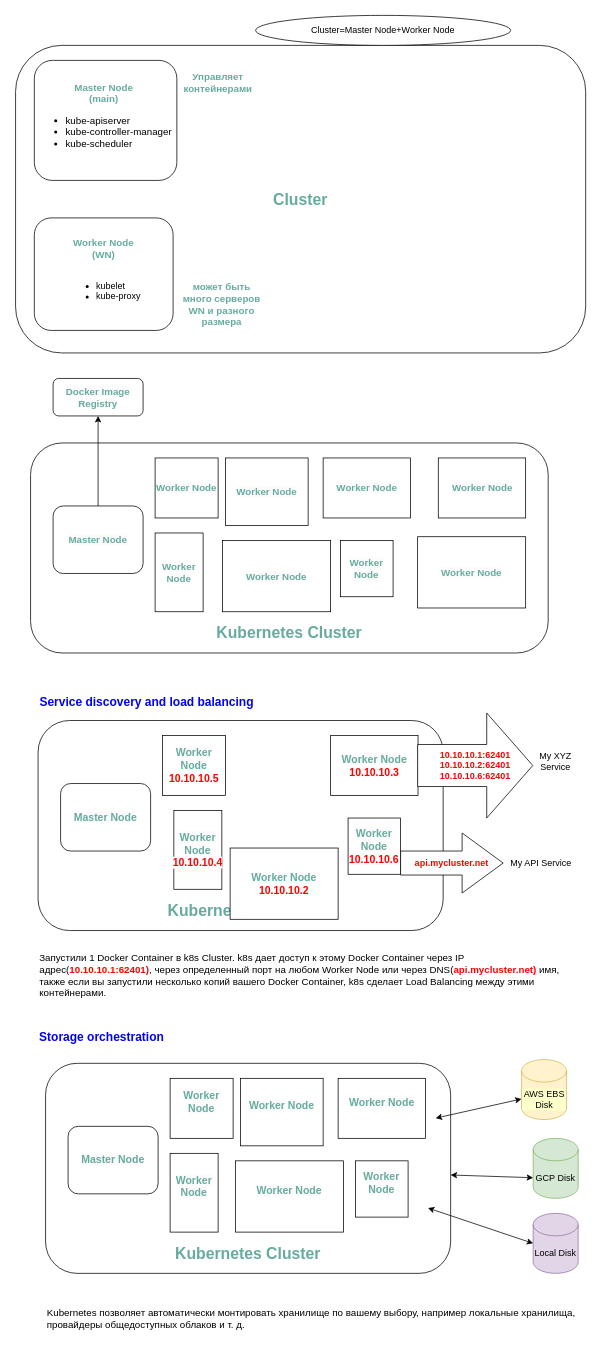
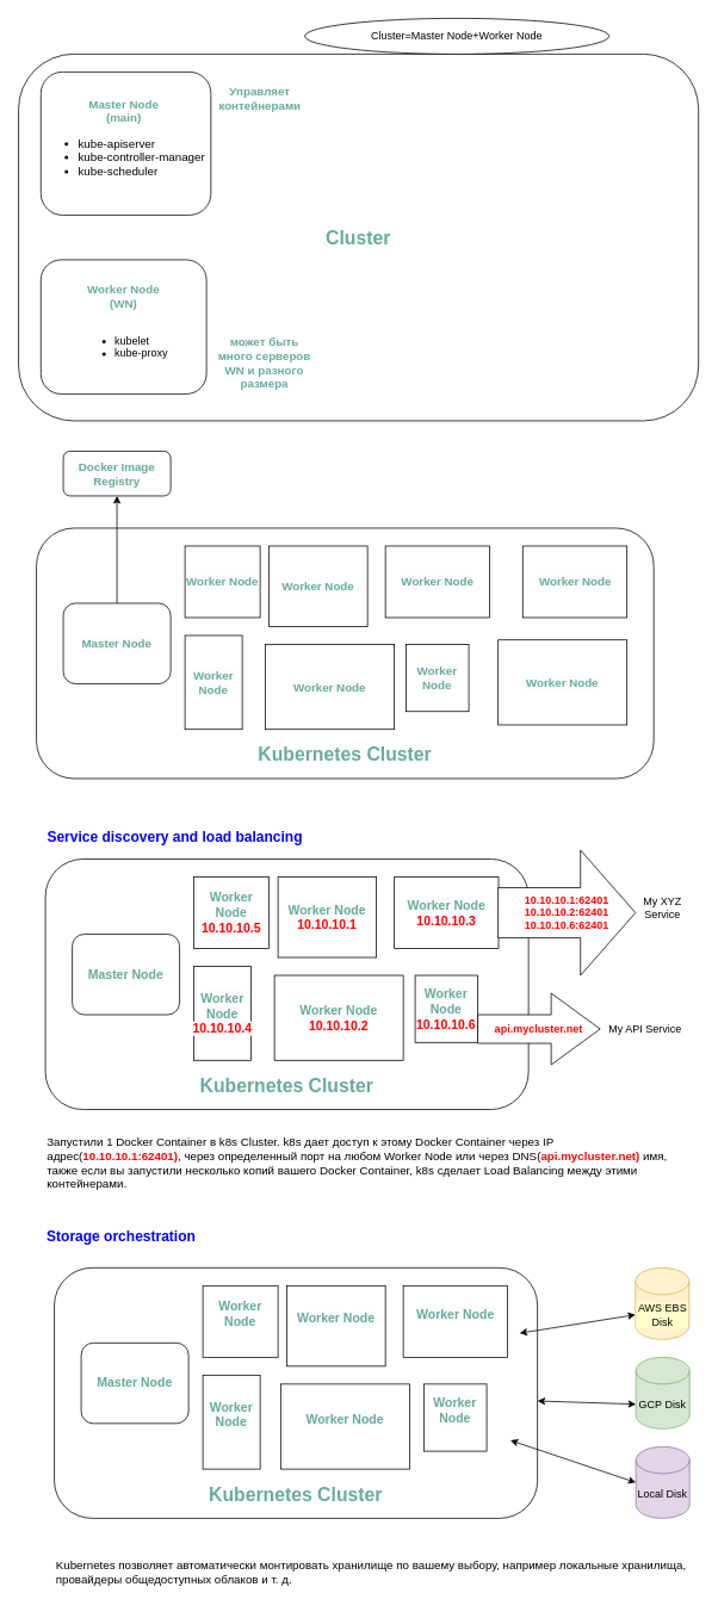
+ <mxCell id="22" value="&lt;b style=&quot;forced-color-adjust: none; color: rgb(103, 171, 159); font-family: Helvetica; font-size: 14px; font-style: normal; font-variant-ligatures: normal; font-variant-caps: normal; letter-spacing: normal; orphans: 2; text-align: center; text-indent: 0px; text-transform: none; widows: 2; word-spacing: 0px; -webkit-text-stroke-width: 0px; white-space: normal; background-color: rgb(251, 251, 251); text-decoration-thickness: initial; text-decoration-style: initial; text-decoration-color: initial;&quot;&gt;Worker Node&lt;/b&gt;&lt;div style=&quot;font-size: 14px;&quot;&gt;&lt;b style=&quot;forced-color-adjust: none; color: rgb(103, 171, 159); font-family: Helvetica; font-size: 14px; font-style: normal; font-variant-ligatures: normal; font-variant-caps: normal; letter-spacing: normal; orphans: 2; text-align: center; text-indent: 0px; text-transform: none; widows: 2; word-spacing: 0px; -webkit-text-stroke-width: 0px; white-space: normal; background-color: rgb(251, 251, 251); text-decoration-thickness: initial; text-decoration-style: initial; text-decoration-color: initial;&quot;&gt;&lt;b style=&quot;color: rgb(0, 0, 0); font-size: 14px;&quot;&gt;&lt;font style=&quot;font-size: 14px;&quot; color=&quot;#ff0000&quot;&gt;10.10.10.1&lt;/font&gt;&lt;/b&gt;&lt;br style=&quot;font-size: 14px;&quot;&gt;&lt;/b&gt;&lt;/div&gt;" style="rounded=1;whiteSpace=wrap;html=1;arcSize=0;fontSize=14;" vertex="1" parent="1"><mxGeometry x="310" y="980" width="110" height="90" as="geometry" /></mxCell>
- <mxCell id="23" value="&lt;b style=&quot;forced-color-adjust: none; color: rgb(103, 171, 159); font-family: Helvetica; font-size: 14px; font-style: normal; font-variant-ligatures: normal; font-variant-caps: normal; letter-spacing: normal; orphans: 2; text-align: center; text-indent: 0px; text-transform: none; widows: 2; word-spacing: 0px; -webkit-text-stroke-width: 0px; white-space: normal; background-color: rgb(251, 251, 251); text-decoration-thickness: initial; text-decoration-style: initial; text-decoration-color: initial;&quot;&gt;Worker Node&lt;/b&gt;&lt;div style=&quot;font-size: 14px;&quot;&gt;&lt;b style=&quot;forced-color-adjust: none; color: rgb(103, 171, 159); font-family: Helvetica; font-size: 14px; font-style: normal; font-variant-ligatures: normal; font-variant-caps: normal; letter-spacing: normal; orphans: 2; text-align: center; text-indent: 0px; text-transform: none; widows: 2; word-spacing: 0px; -webkit-text-stroke-width: 0px; white-space: normal; background-color: rgb(251, 251, 251); text-decoration-thickness: initial; text-decoration-style: initial; text-decoration-color: initial;&quot;&gt;&lt;b style=&quot;color: rgb(0, 0, 0); font-size: 14px;&quot;&gt;&lt;font style=&quot;font-size: 14px;&quot; color=&quot;#ff0000&quot;&gt;10.10.10.4&lt;/font&gt;&lt;/b&gt;&lt;br style=&quot;font-size: 14px;&quot;&gt;&lt;/b&gt;&lt;/div&gt;" style="rounded=1;whiteSpace=wrap;html=1;arcSize=0;fontSize=14;" vertex="1" parent="1"><mxGeometry x="231" y="1080" width="64" height="105" as="geometry" /></mxCell>
+ <mxCell id="23" value="&lt;b style=&quot;forced-color-adjust: none; color: rgb(103, 171, 159); font-family: Helvetica; font-size: 14px; font-style: normal; font-variant-ligatures: normal; font-variant-caps: normal; letter-spacing: normal; orphans: 2; text-align: center; text-indent: 0px; text-transform: none; widows: 2; word-spacing: 0px; -webkit-text-stroke-width: 0px; white-space: normal; background-color: rgb(251, 251, 251); text-decoration-thickness: initial; text-decoration-style: initial; text-decoration-color: initial;&quot;&gt;Worker Node&lt;/b&gt;&lt;div style=&quot;font-size: 14px;&quot;&gt;&lt;b style=&quot;forced-color-adjust: none; color: rgb(103, 171, 159); font-family: Helvetica; font-size: 14px; font-style: normal; font-variant-ligatures: normal; font-variant-caps: normal; letter-spacing: normal; orphans: 2; text-align: center; text-indent: 0px; text-transform: none; widows: 2; word-spacing: 0px; -webkit-text-stroke-width: 0px; white-space: normal; background-color: rgb(251, 251, 251); text-decoration-thickness: initial; text-decoration-style: initial; text-decoration-color: initial;&quot;&gt;&lt;b style=&quot;color: rgb(0, 0, 0); font-size: 14px;&quot;&gt;&lt;font style=&quot;font-size: 14px;&quot; color=&quot;#ff0000&quot;&gt;10.10.10.4&lt;/font&gt;&lt;/b&gt;&lt;br style=&quot;font-size: 14px;&quot;&gt;&lt;/b&gt;&lt;/div&gt;" style="rounded=1;whiteSpace=wrap;html=1;arcSize=0;fontSize=14;" vertex="1" parent="1"><mxGeometry x="216" y="1080" width="64" height="105" as="geometry" /></mxCell>
- <mxCell id="24" value="&lt;b style=&quot;forced-color-adjust: none; color: rgb(103, 171, 159); font-family: Helvetica; font-size: 14px; font-style: normal; font-variant-ligatures: normal; font-variant-caps: normal; letter-spacing: normal; orphans: 2; text-align: center; text-indent: 0px; text-transform: none; widows: 2; word-spacing: 0px; -webkit-text-stroke-width: 0px; white-space: normal; background-color: rgb(251, 251, 251); text-decoration-thickness: initial; text-decoration-style: initial; text-decoration-color: initial;&quot;&gt;Worker Node&lt;/b&gt;&lt;div style=&quot;font-size: 14px;&quot;&gt;&lt;b style=&quot;forced-color-adjust: none; color: rgb(103, 171, 159); font-family: Helvetica; font-size: 14px; font-style: normal; font-variant-ligatures: normal; font-variant-caps: normal; letter-spacing: normal; orphans: 2; text-align: center; text-indent: 0px; text-transform: none; widows: 2; word-spacing: 0px; -webkit-text-stroke-width: 0px; white-space: normal; background-color: rgb(251, 251, 251); text-decoration-thickness: initial; text-decoration-style: initial; text-decoration-color: initial;&quot;&gt;&lt;b style=&quot;color: rgb(0, 0, 0); font-size: 14px;&quot;&gt;&lt;font style=&quot;font-size: 14px;&quot; color=&quot;#ff0000&quot;&gt;10.10.10.2&lt;/font&gt;&lt;/b&gt;&lt;br style=&quot;font-size: 14px;&quot;&gt;&lt;/b&gt;&lt;/div&gt;" style="rounded=1;whiteSpace=wrap;html=1;arcSize=0;fontSize=14;" vertex="1" parent="1"><mxGeometry x="306" y="1130" width="144" height="95" as="geometry" /></mxCell>
+ <mxCell id="24" value="&lt;b style=&quot;forced-color-adjust: none; color: rgb(103, 171, 159); font-family: Helvetica; font-size: 14px; font-style: normal; font-variant-ligatures: normal; font-variant-caps: normal; letter-spacing: normal; orphans: 2; text-align: center; text-indent: 0px; text-transform: none; widows: 2; word-spacing: 0px; -webkit-text-stroke-width: 0px; white-space: normal; background-color: rgb(251, 251, 251); text-decoration-thickness: initial; text-decoration-style: initial; text-decoration-color: initial;&quot;&gt;Worker Node&lt;/b&gt;&lt;div style=&quot;font-size: 14px;&quot;&gt;&lt;b style=&quot;forced-color-adjust: none; color: rgb(103, 171, 159); font-family: Helvetica; font-size: 14px; font-style: normal; font-variant-ligatures: normal; font-variant-caps: normal; letter-spacing: normal; orphans: 2; text-align: center; text-indent: 0px; text-transform: none; widows: 2; word-spacing: 0px; -webkit-text-stroke-width: 0px; white-space: normal; background-color: rgb(251, 251, 251); text-decoration-thickness: initial; text-decoration-style: initial; text-decoration-color: initial;&quot;&gt;&lt;b style=&quot;color: rgb(0, 0, 0); font-size: 14px;&quot;&gt;&lt;font style=&quot;font-size: 14px;&quot; color=&quot;#ff0000&quot;&gt;10.10.10.2&lt;/font&gt;&lt;/b&gt;&lt;br style=&quot;font-size: 14px;&quot;&gt;&lt;/b&gt;&lt;/div&gt;" style="rounded=1;whiteSpace=wrap;html=1;arcSize=0;fontSize=14;" vertex="1" parent="1"><mxGeometry x="306" y="1090" width="144" height="95" as="geometry" /></mxCell>
- <mxCell id="44" value="AWS EBS Disk" style="shape=cylinder3;whiteSpace=wrap;html=1;boundedLbl=1;backgroundOutline=1;size=15;labelBackgroundColor=#FFFFCC;fillColor=#fff2cc;strokeColor=#d6b656;" vertex="1" parent="1"><mxGeometry x="694.5" y="1412" width="60" height="80" as="geometry" /></mxCell>
+ <mxCell id="44" value="AWS EBS Disk" style="shape=cylinder3;whiteSpace=wrap;html=1;boundedLbl=1;backgroundOutline=1;size=15;labelBackgroundColor=#FFFFCC;fillColor=#fff2cc;strokeColor=#d6b656;" vertex="1" parent="1"><mxGeometry x="709.5" y="1417" width="60" height="80" as="geometry" /></mxCell>
